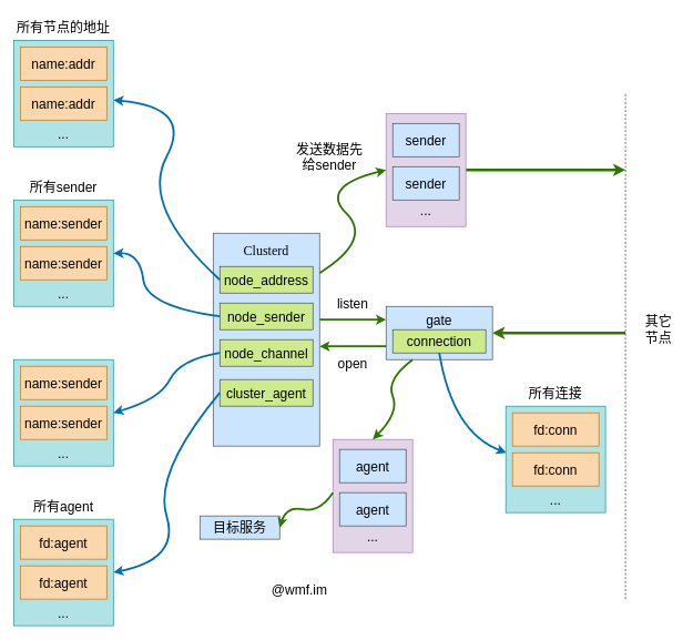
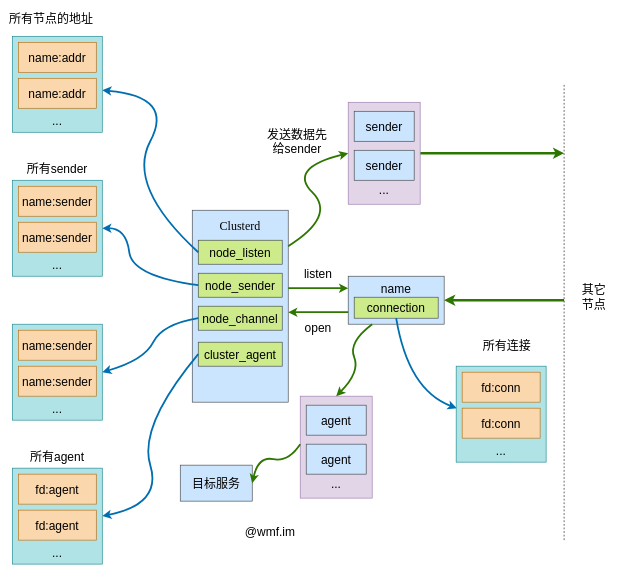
- <mxCell id="22" value="所有节点的地址" style="text;html=1;strokeColor=none;fillColor=none;align=center;verticalAlign=middle;whiteSpace=wrap;rounded=0;fontSize=20;" vertex="1" parent="1"><mxGeometry x="20" y="20" width="150" height="40" as="geometry" /></mxCell>
+ <mxCell id="22" value="所有节点的地址" style="text;html=1;strokeColor=none;fillColor=none;align=center;verticalAlign=middle;whiteSpace=wrap;rounded=0;fontSize=20;" vertex="1" parent="1"><mxGeometry x="10" y="10" width="150" height="40" as="geometry" /></mxCell>
- <mxCell id="4" value="node_address" style="rounded=0;whiteSpace=wrap;html=1;fontSize=20;fillColor=#cdeb8b;strokeColor=#36393d;" vertex="1" parent="1"><mxGeometry x="330" y="400" width="140" height="40" as="geometry" /></mxCell>
+ <mxCell id="4" value="node_listen" style="rounded=0;whiteSpace=wrap;html=1;fontSize=20;fillColor=#cdeb8b;strokeColor=#36393d;" vertex="1" parent="1"><mxGeometry x="330" y="400" width="140" height="40" as="geometry" /></mxCell>
- <mxCell id="34" value="gate" style="text;html=1;strokeColor=none;fillColor=none;align=center;verticalAlign=middle;whiteSpace=wrap;rounded=0;fontSize=20;" vertex="1" parent="1"><mxGeometry x="630" y="465" width="60" height="30" as="geometry" /></mxCell>
+ <mxCell id="34" value="name" style="text;html=1;strokeColor=none;fillColor=none;align=center;verticalAlign=middle;whiteSpace=wrap;rounded=0;fontSize=20;" vertex="1" parent="1"><mxGeometry x="630" y="465" width="60" height="30" as="geometry" /></mxCell>
- <mxCell id="43" value="所有连接" style="text;html=1;strokeColor=none;fillColor=none;align=center;verticalAlign=middle;whiteSpace=wrap;rounded=0;fontSize=20;" vertex="1" parent="1"><mxGeometry x="760" y="570" width="150" height="40" as="geometry" /></mxCell>
+ <mxCell id="43" value="所有连接" style="text;html=1;strokeColor=none;fillColor=none;align=center;verticalAlign=middle;whiteSpace=wrap;rounded=0;fontSize=20;" vertex="1" parent="1"><mxGeometry x="770" y="555" width="150" height="40" as="geometry" /></mxCell>
- <mxCell id="59" value="目标服务" style="rounded=0;whiteSpace=wrap;html=1;fontSize=20;fillColor=#cce5ff;strokeColor=#36393d;" vertex="1" parent="1"><mxGeometry x="300" y="775" width="120" height="35" as="geometry" /></mxCell>
+ <mxCell id="59" value="目标服务" style="rounded=0;whiteSpace=wrap;html=1;fontSize=20;fillColor=#cce5ff;strokeColor=#36393d;" vertex="1" parent="1"><mxGeometry x="300" y="775" width="120" height="60" as="geometry" /></mxCell>
